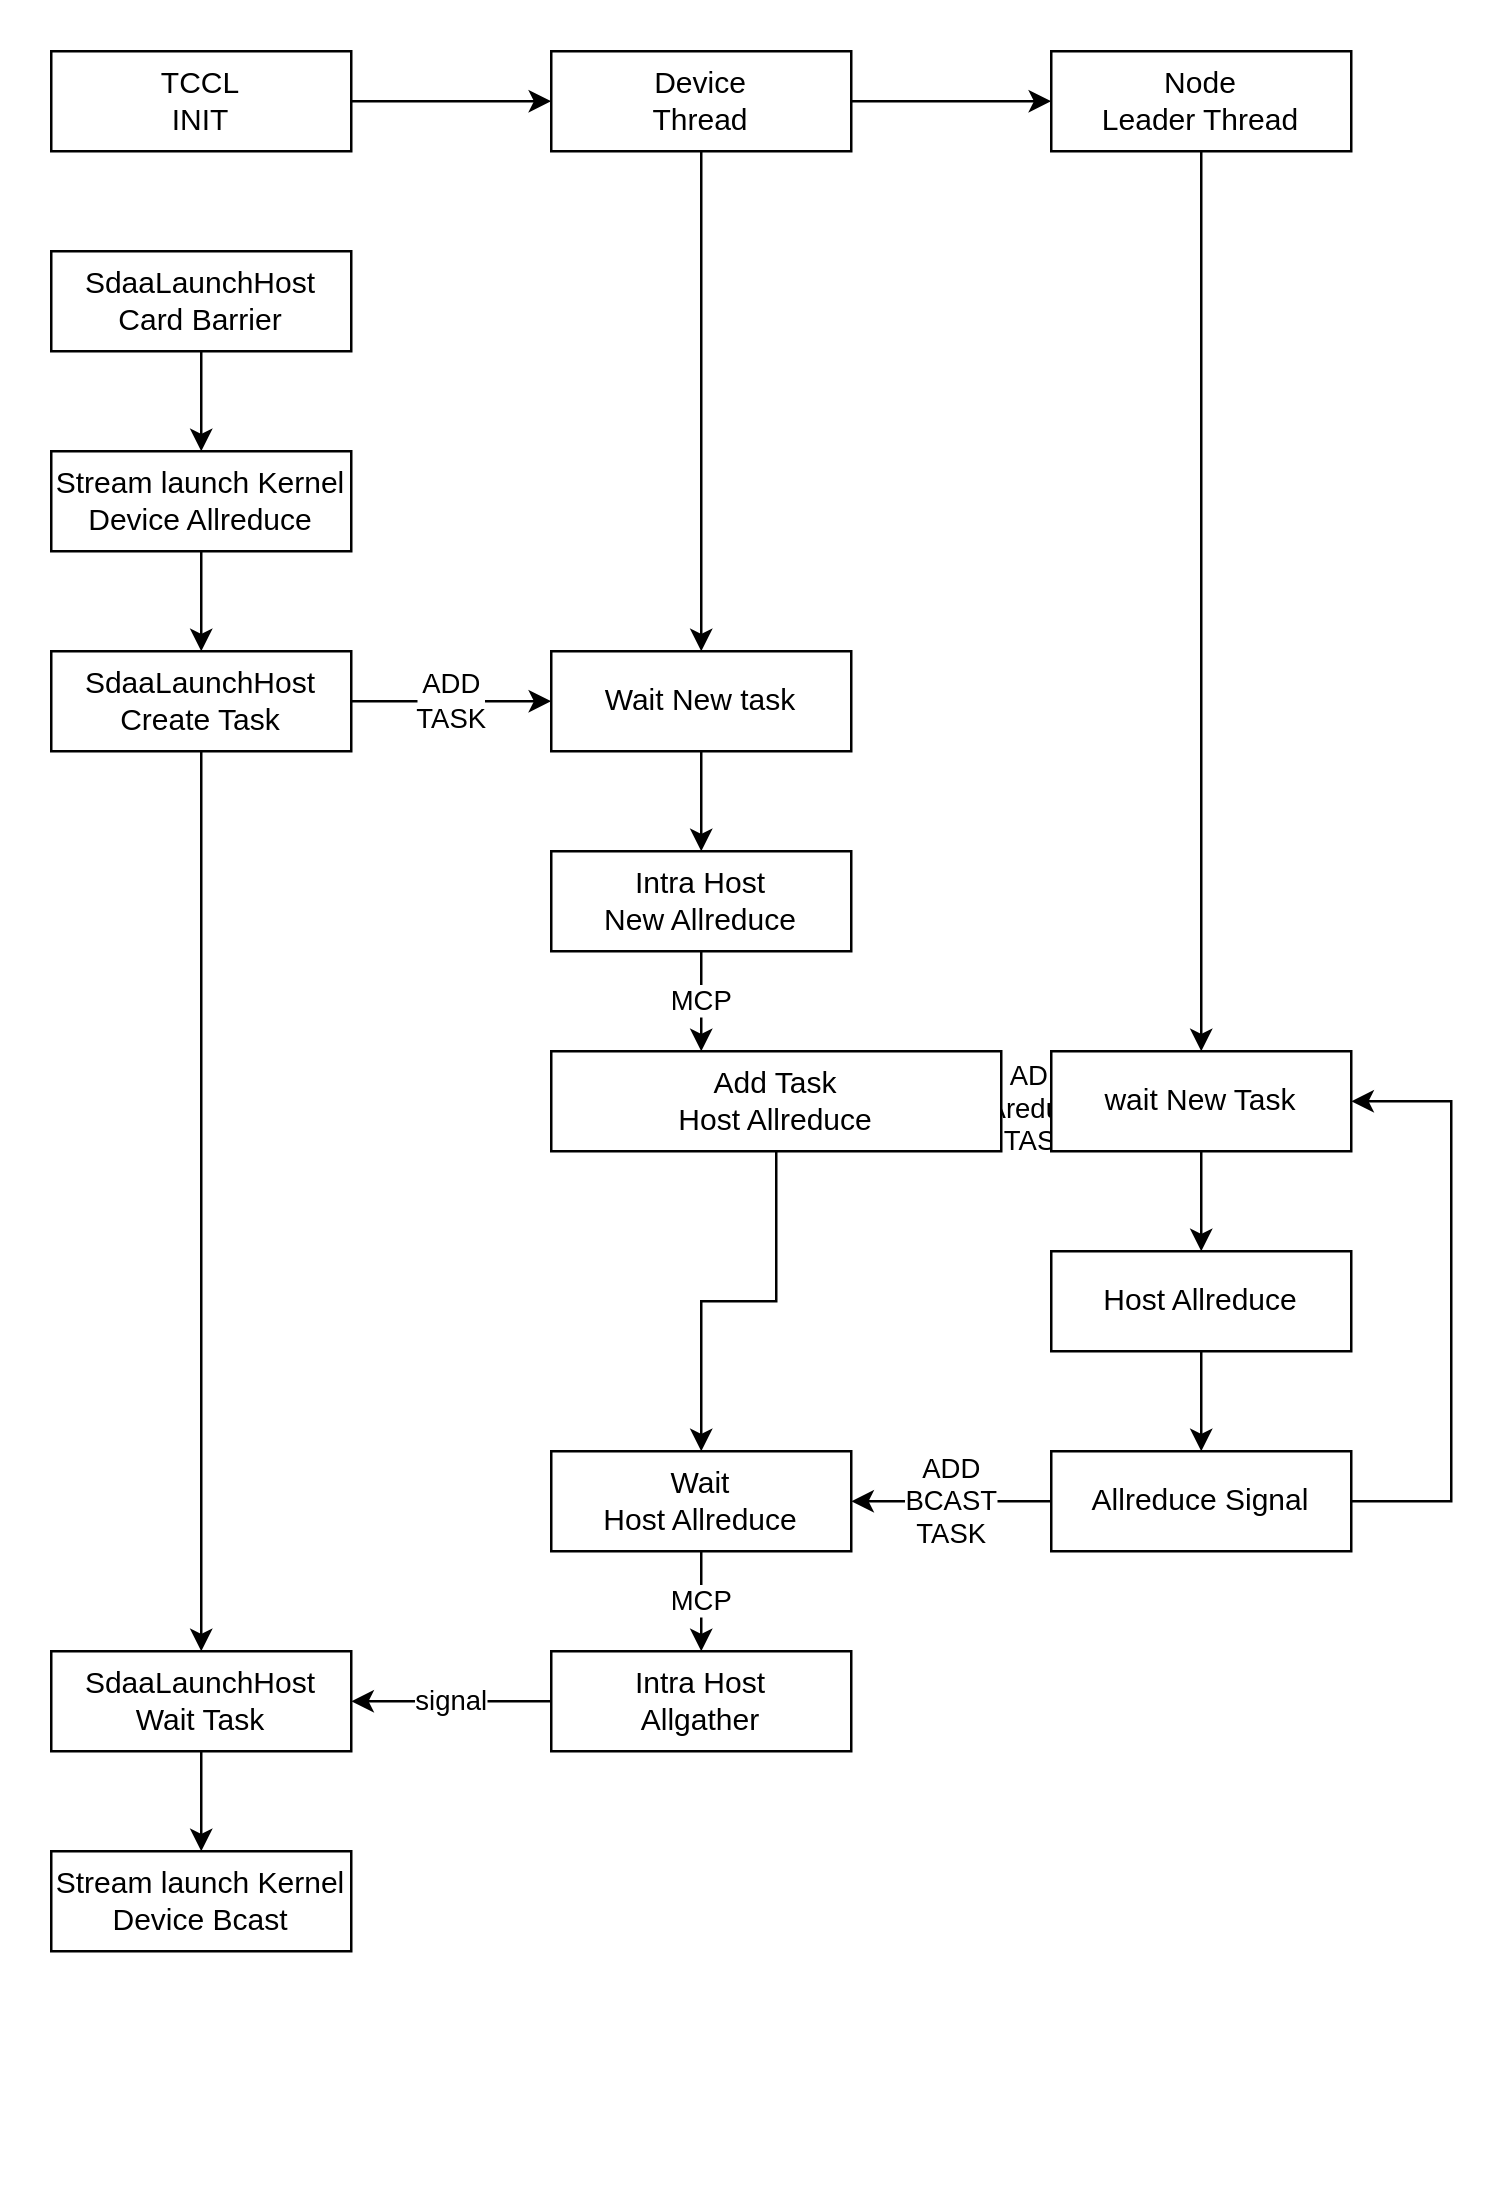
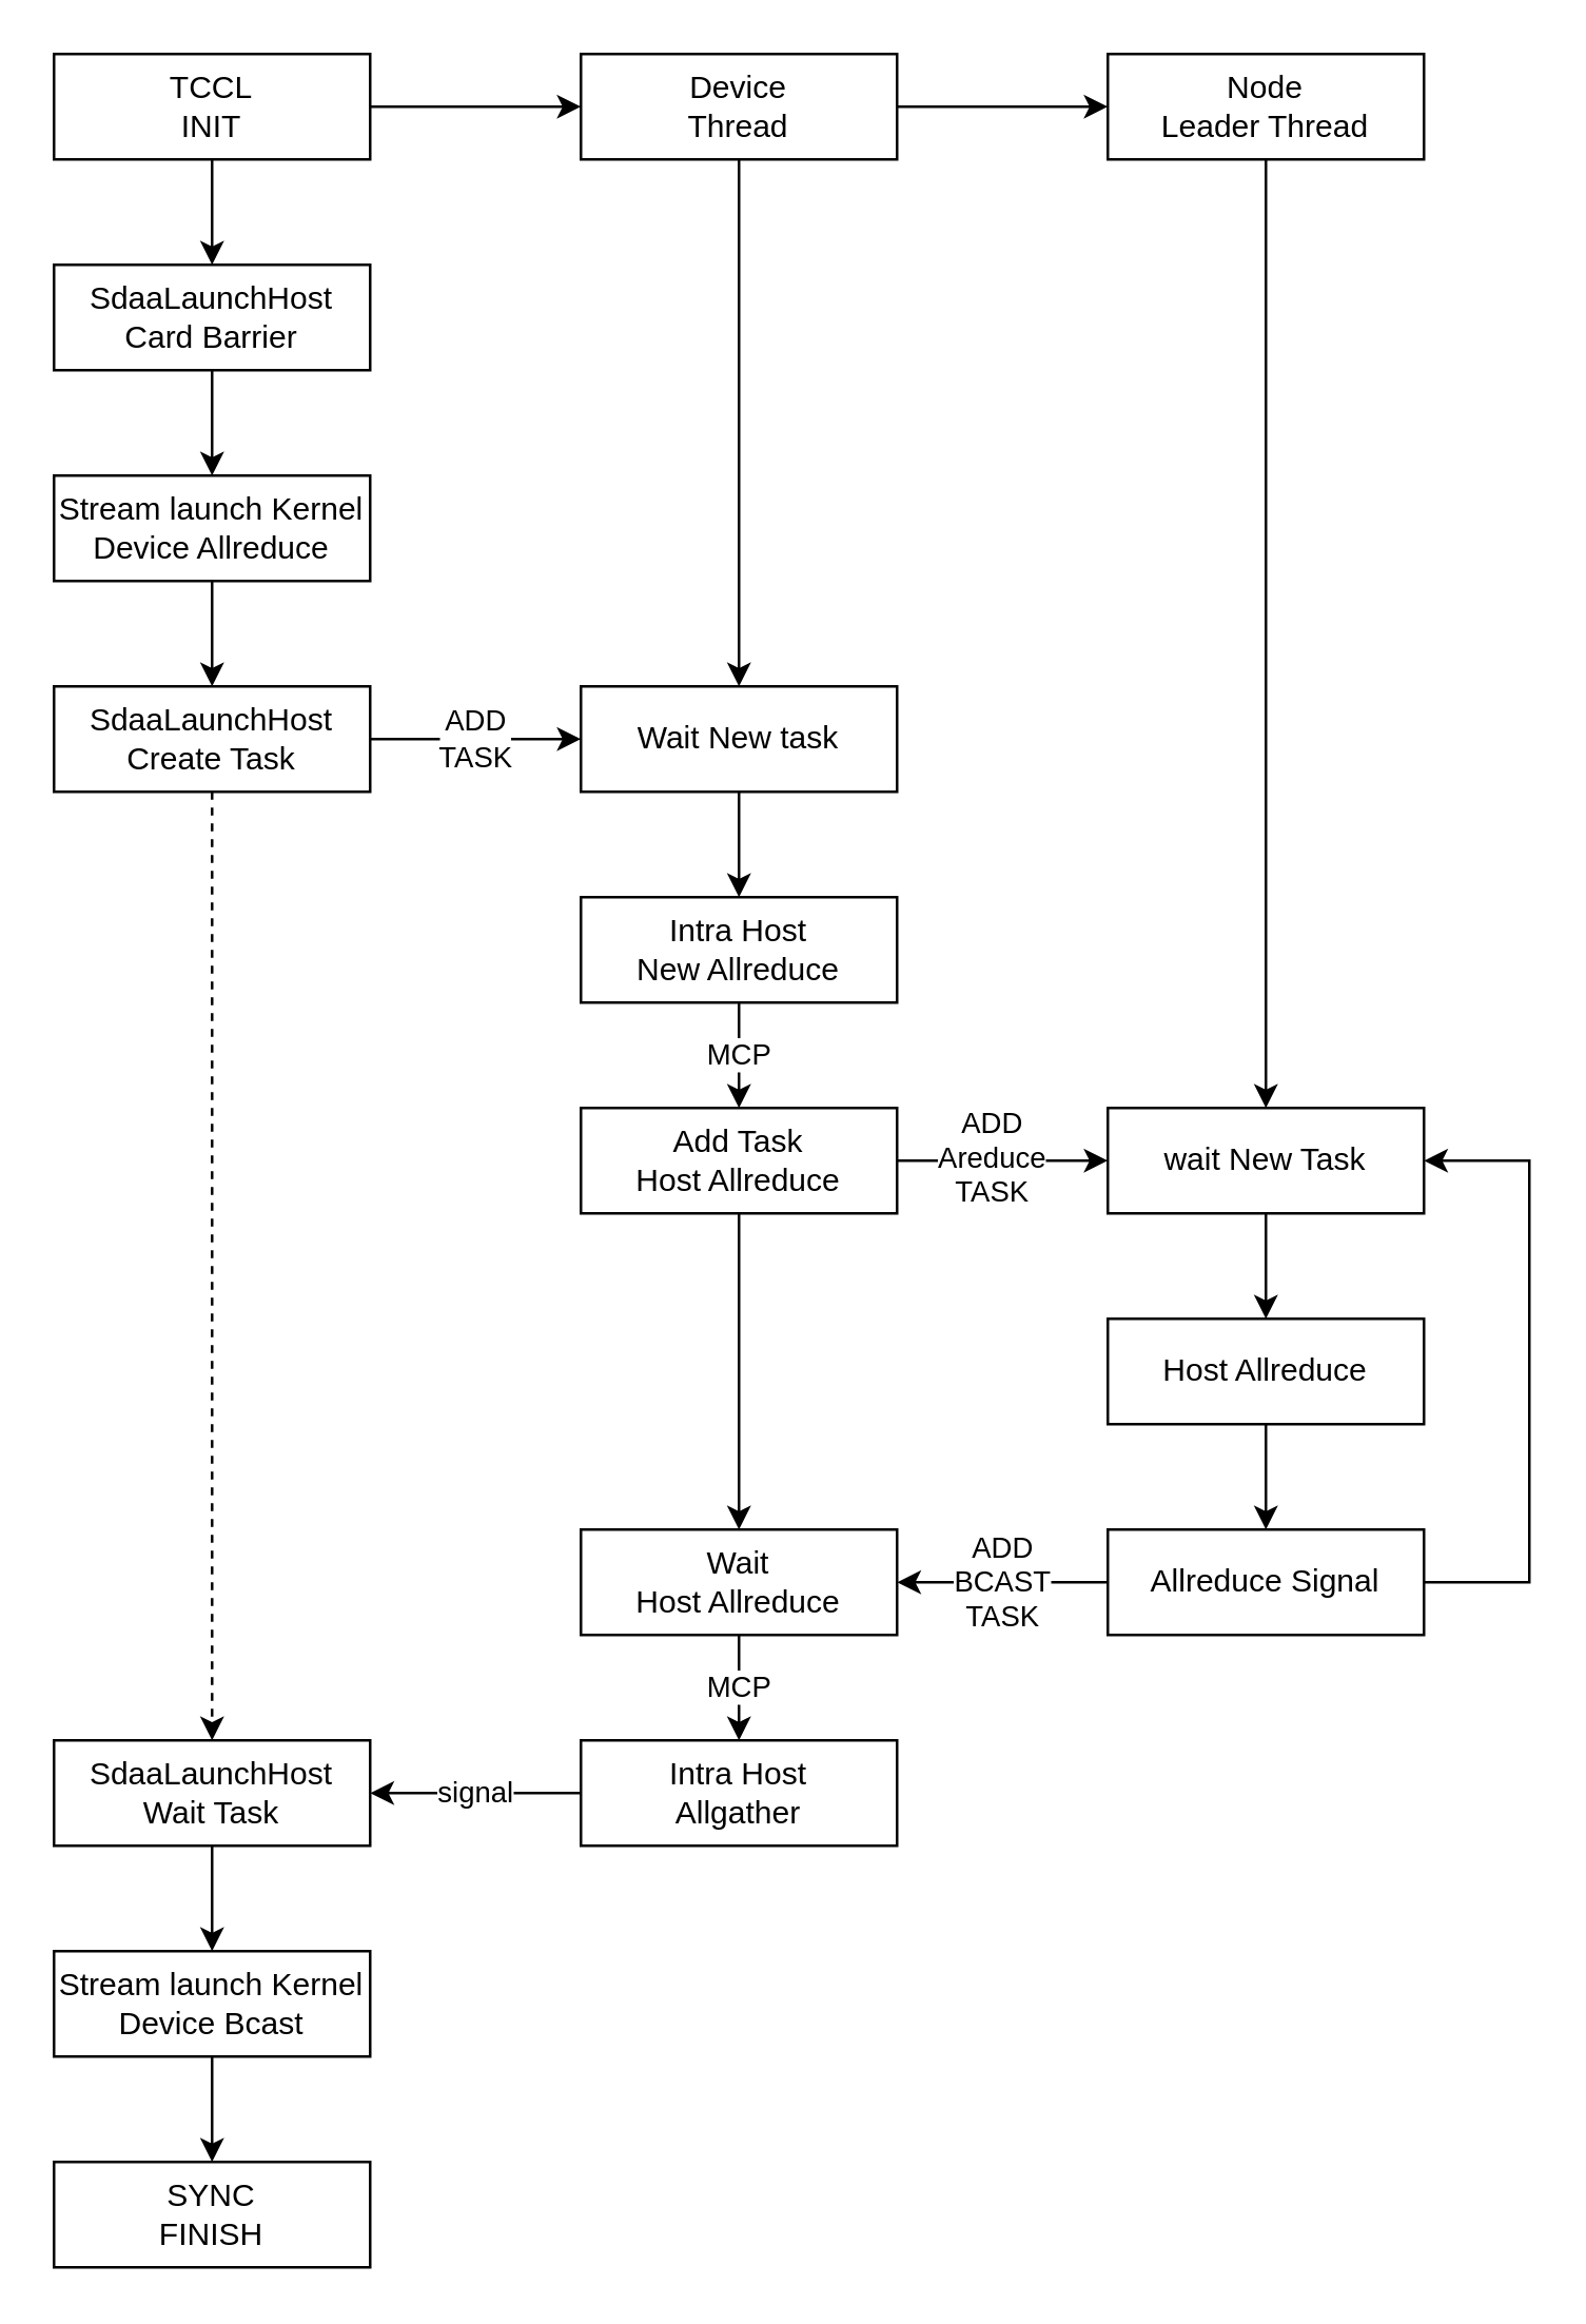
+ <mxCell id="17" value="" style="edgeStyle=orthogonalEdgeStyle;rounded=0;orthogonalLoop=1;jettySize=auto;html=1;" edge="1" parent="1" source="19" target="5"><mxGeometry relative="1" as="geometry" /></mxCell>
- <mxCell id="14" value="Add Task&lt;br&gt;Host Allreduce" style="rounded=0;whiteSpace=wrap;html=1;" parent="1" vertex="1"><mxGeometry x="220" y="420" width="180" height="40" as="geometry" /></mxCell>
+ <mxCell id="14" value="Add Task&lt;br&gt;Host Allreduce" style="rounded=0;whiteSpace=wrap;html=1;" parent="1" vertex="1"><mxGeometry x="220" y="420" width="120" height="40" as="geometry" /></mxCell>
- <mxCell id="7" value="" style="edgeStyle=orthogonalEdgeStyle;rounded=0;orthogonalLoop=1;jettySize=auto;html=1;" edge="1" parent="1" source="8" target="16"><mxGeometry relative="1" as="geometry" /></mxCell>
+ <mxCell id="7" value="" style="edgeStyle=orthogonalEdgeStyle;rounded=0;orthogonalLoop=1;jettySize=auto;html=1;dashed=1;" edge="1" parent="1" source="8" target="16"><mxGeometry relative="1" as="geometry" /></mxCell>
+ <mxCell id="38" value="" style="edgeStyle=orthogonalEdgeStyle;rounded=0;orthogonalLoop=1;jettySize=auto;html=1;" edge="1" parent="1" source="39" target="40"><mxGeometry relative="1" as="geometry"><Array as="points"><mxPoint x="80" y="800" /><mxPoint x="80" y="800" /></Array></mxGeometry></mxCell>
+ <mxCell id="40" value="SYNC&lt;br&gt;FINISH" style="rounded=0;whiteSpace=wrap;html=1;" vertex="1" parent="1"><mxGeometry x="20" y="820" width="120" height="40" as="geometry" /></mxCell>
